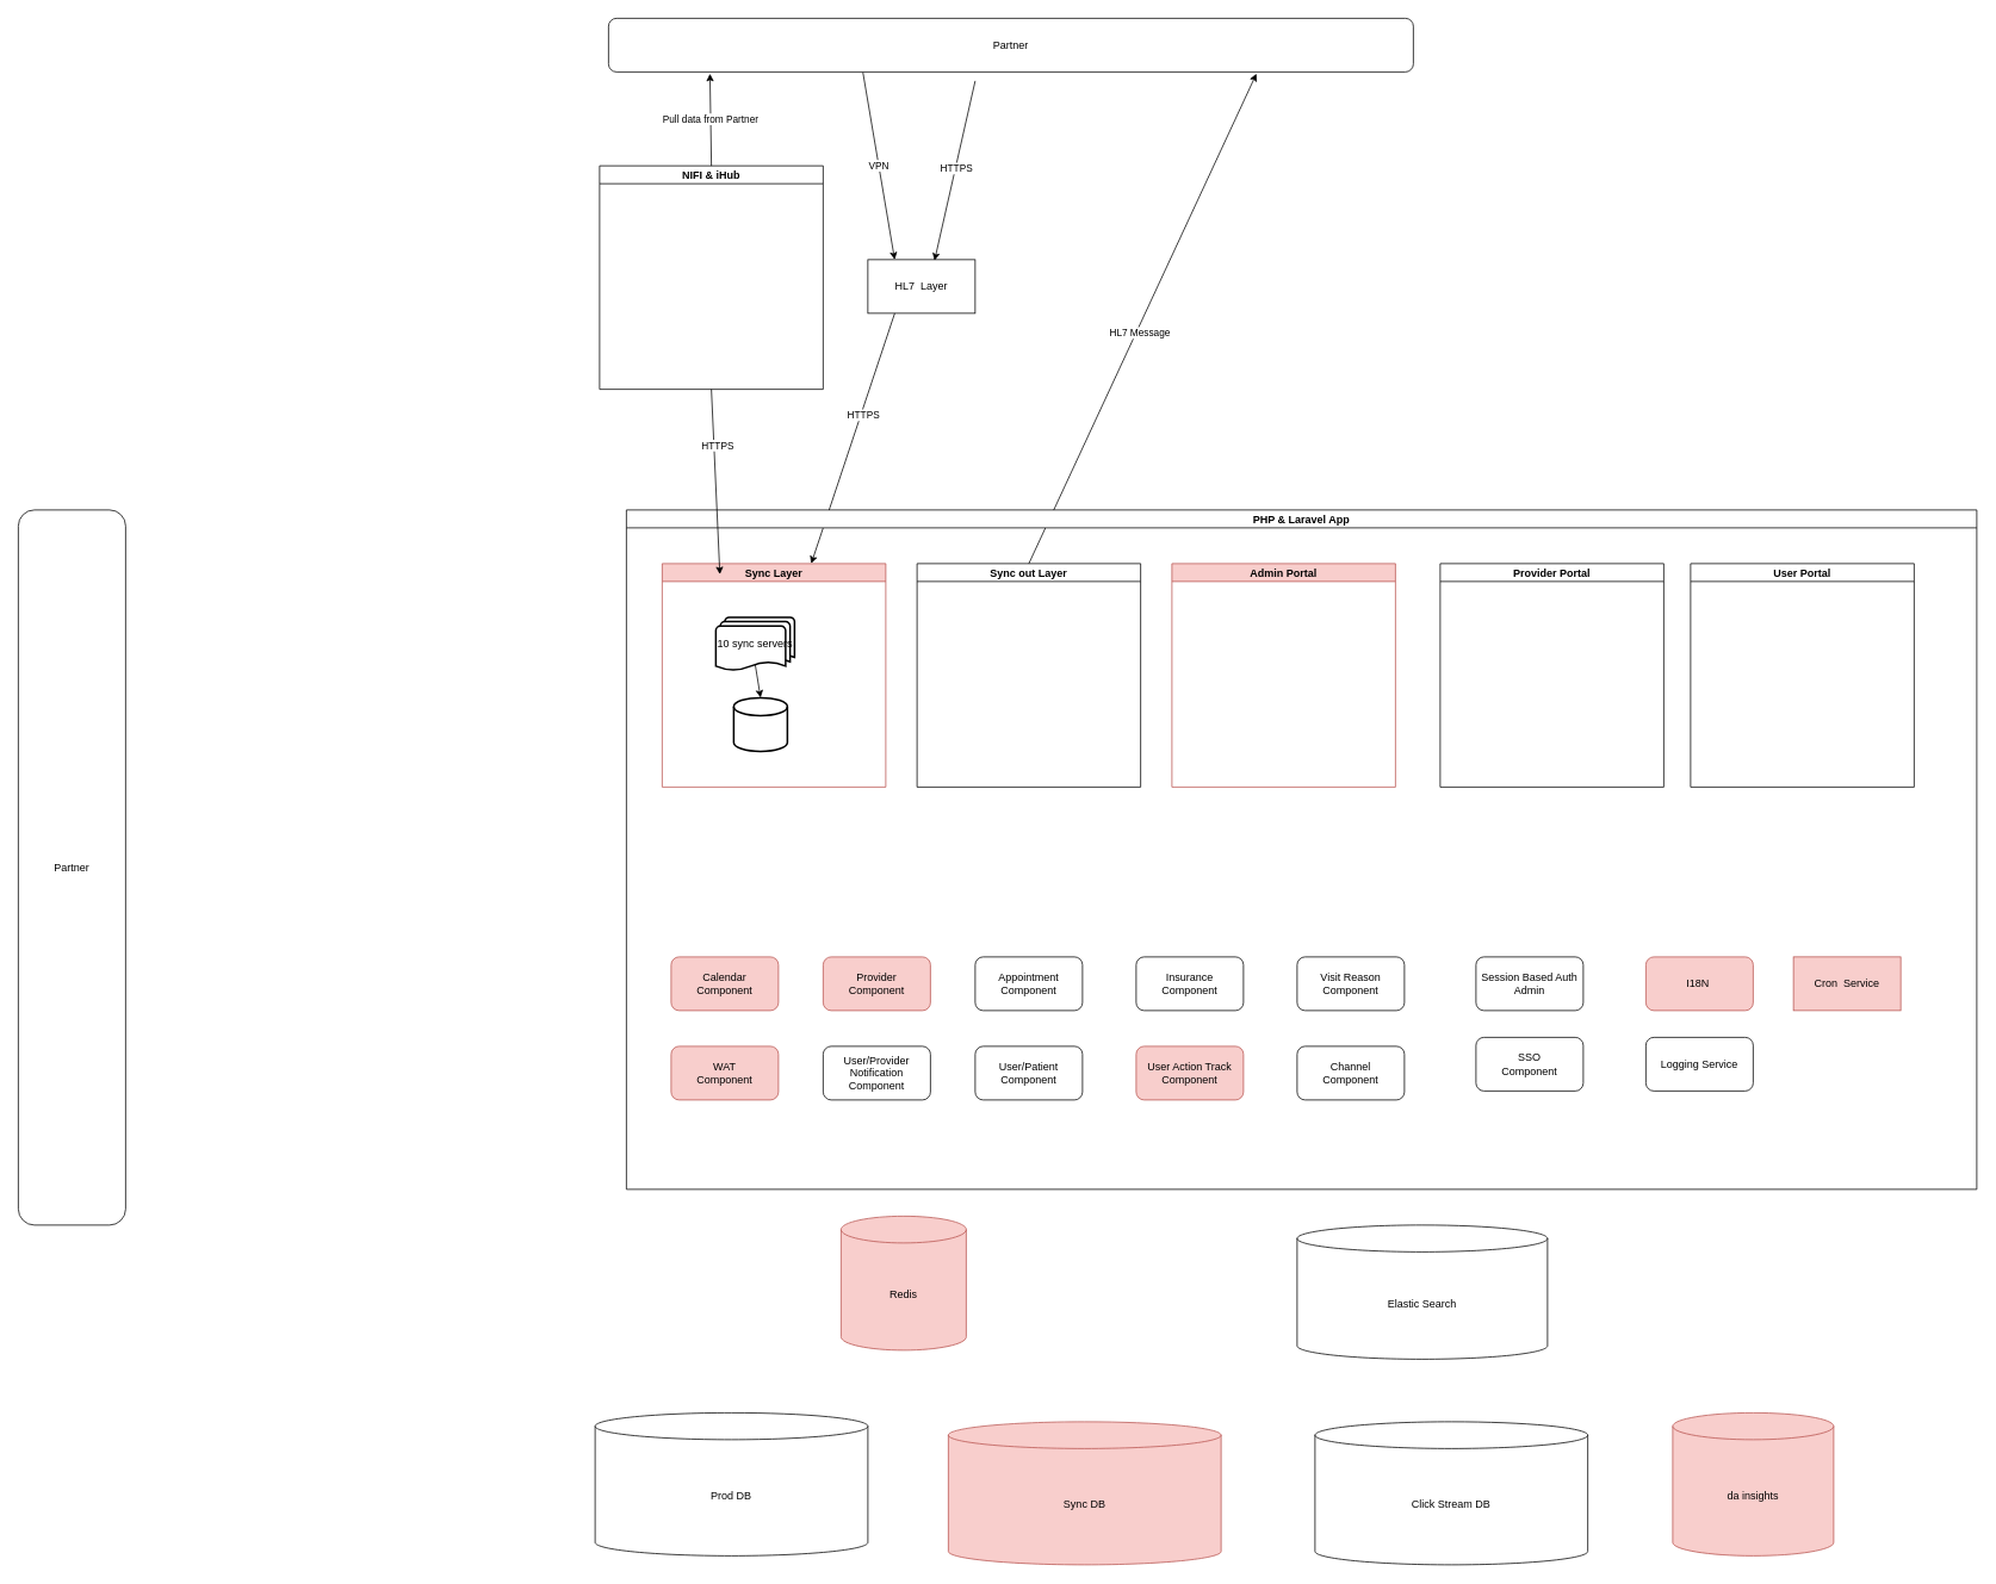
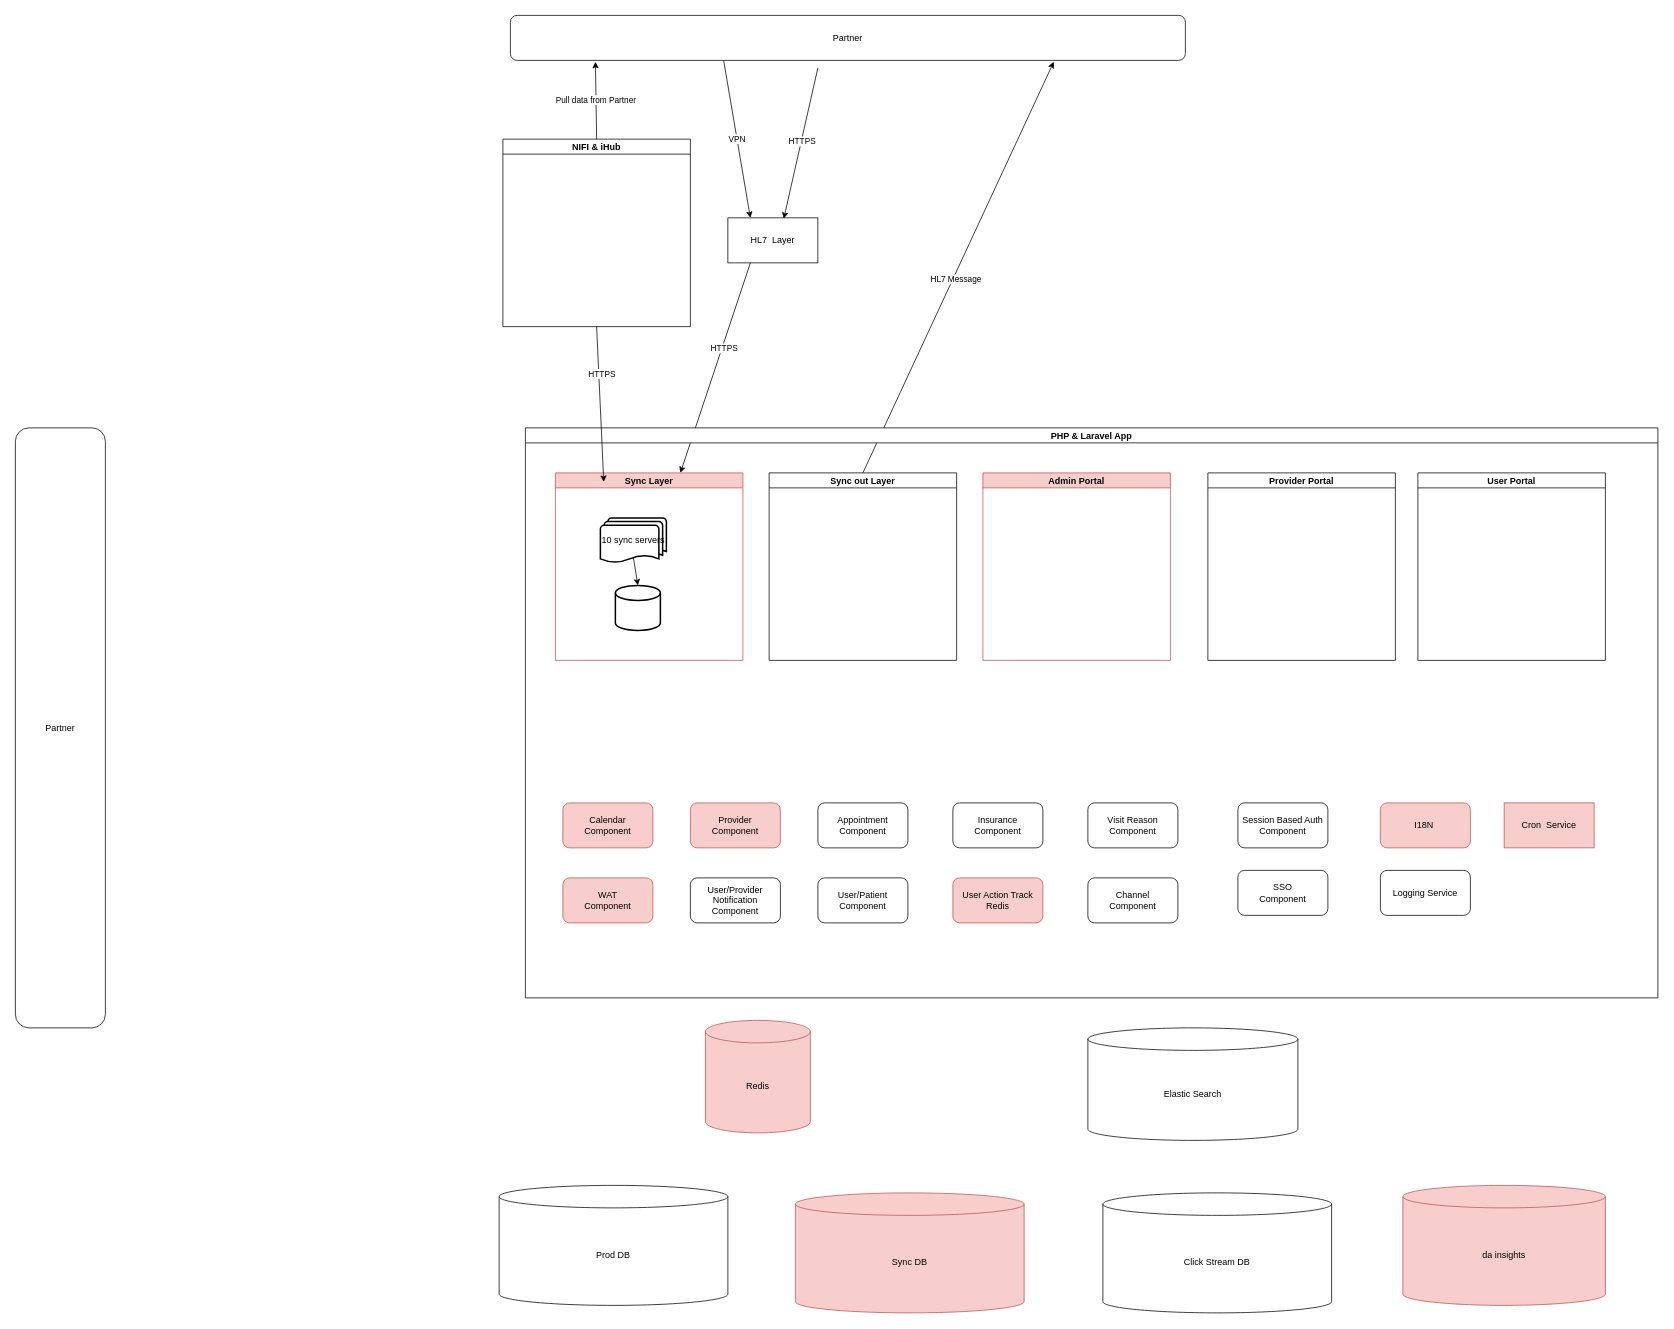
- <mxCell id="25" value="Session Based Auth Admin" style="rounded=1;whiteSpace=wrap;html=1;" vertex="1" parent="11"><mxGeometry x="950" y="500" width="120" height="60" as="geometry" /></mxCell>
+ <mxCell id="25" value="Session Based Auth Component" style="rounded=1;whiteSpace=wrap;html=1;" vertex="1" parent="11"><mxGeometry x="950" y="500" width="120" height="60" as="geometry" /></mxCell>
- <mxCell id="30" value="User Action Track Component" style="rounded=1;whiteSpace=wrap;html=1;fillColor=#f8cecc;strokeColor=#b85450;" vertex="1" parent="11"><mxGeometry x="570" y="600" width="120" height="60" as="geometry" /></mxCell>
+ <mxCell id="30" value="User Action Track Redis" style="rounded=1;whiteSpace=wrap;html=1;fillColor=#f8cecc;strokeColor=#b85450;" vertex="1" parent="11"><mxGeometry x="570" y="600" width="120" height="60" as="geometry" /></mxCell>
- <mxCell id="44" value="da insights" style="shape=cylinder3;whiteSpace=wrap;html=1;boundedLbl=1;backgroundOutline=1;size=15;fillColor=#f8cecc;strokeColor=#b85450;" vertex="1" parent="1"><mxGeometry x="1870" y="1580" width="180" height="160" as="geometry" /></mxCell>
+ <mxCell id="44" value="da insights" style="shape=cylinder3;whiteSpace=wrap;html=1;boundedLbl=1;backgroundOutline=1;size=15;fillColor=#f8cecc;strokeColor=#b85450;" vertex="1" parent="1"><mxGeometry x="1870" y="1580" width="270" height="160" as="geometry" /></mxCell>
